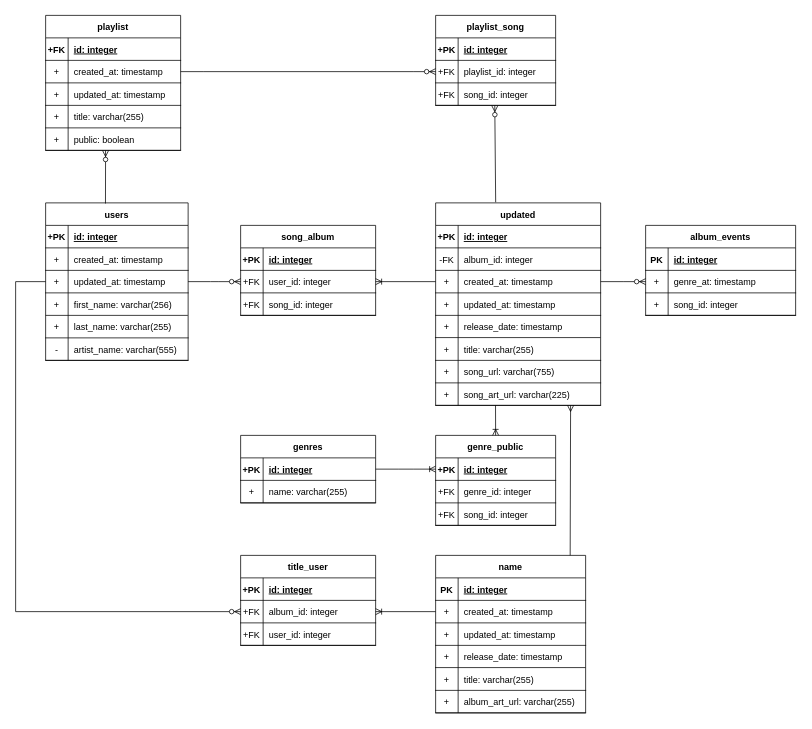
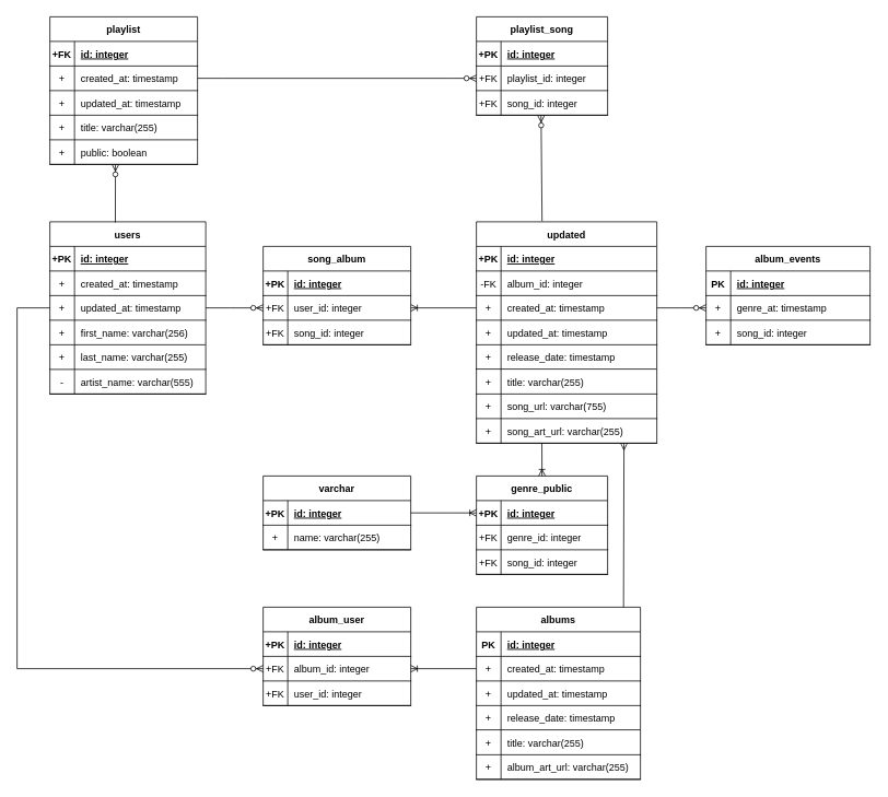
- <mxCell id="56" value="song_art_url: varchar(225)" style="shape=partialRectangle;connectable=0;fillColor=none;top=0;left=0;bottom=0;right=0;align=left;spacingLeft=6;fontStyle=0;overflow=hidden;rounded=0;sketch=0;" parent="54" vertex="1"><mxGeometry x="30" width="190" height="30" as="geometry"><mxRectangle width="190" height="30" as="alternateBounds" /></mxGeometry></mxCell>
+ <mxCell id="56" value="song_art_url: varchar(255)" style="shape=partialRectangle;connectable=0;fillColor=none;top=0;left=0;bottom=0;right=0;align=left;spacingLeft=6;fontStyle=0;overflow=hidden;rounded=0;sketch=0;" parent="54" vertex="1"><mxGeometry x="30" width="190" height="30" as="geometry"><mxRectangle width="190" height="30" as="alternateBounds" /></mxGeometry></mxCell>
- <mxCell id="69" value="genres" style="shape=table;startSize=30;container=1;collapsible=1;childLayout=tableLayout;fixedRows=1;rowLines=0;fontStyle=1;align=center;resizeLast=1;rounded=0;sketch=0;" parent="1" vertex="1"><mxGeometry x="320" y="580" width="180" height="90" as="geometry" /></mxCell>
+ <mxCell id="69" value="varchar" style="shape=table;startSize=30;container=1;collapsible=1;childLayout=tableLayout;fixedRows=1;rowLines=0;fontStyle=1;align=center;resizeLast=1;rounded=0;sketch=0;" parent="1" vertex="1"><mxGeometry x="320" y="580" width="180" height="90" as="geometry" /></mxCell>
- <mxCell id="137" value="title_user" style="shape=table;startSize=30;container=1;collapsible=1;childLayout=tableLayout;fixedRows=1;rowLines=0;fontStyle=1;align=center;resizeLast=1;rounded=0;sketch=0;" parent="1" vertex="1"><mxGeometry x="320" y="740" width="180" height="120" as="geometry" /></mxCell>
+ <mxCell id="137" value="album_user" style="shape=table;startSize=30;container=1;collapsible=1;childLayout=tableLayout;fixedRows=1;rowLines=0;fontStyle=1;align=center;resizeLast=1;rounded=0;sketch=0;" parent="1" vertex="1"><mxGeometry x="320" y="740" width="180" height="120" as="geometry" /></mxCell>
- <mxCell id="117" value="name" style="shape=table;startSize=30;container=1;collapsible=1;childLayout=tableLayout;fixedRows=1;rowLines=0;fontStyle=1;align=center;resizeLast=1;rounded=0;sketch=0;" parent="1" vertex="1"><mxGeometry x="580" y="740" width="200" height="210" as="geometry" /></mxCell>
+ <mxCell id="117" value="albums" style="shape=table;startSize=30;container=1;collapsible=1;childLayout=tableLayout;fixedRows=1;rowLines=0;fontStyle=1;align=center;resizeLast=1;rounded=0;sketch=0;" parent="1" vertex="1"><mxGeometry x="580" y="740" width="200" height="210" as="geometry" /></mxCell>
